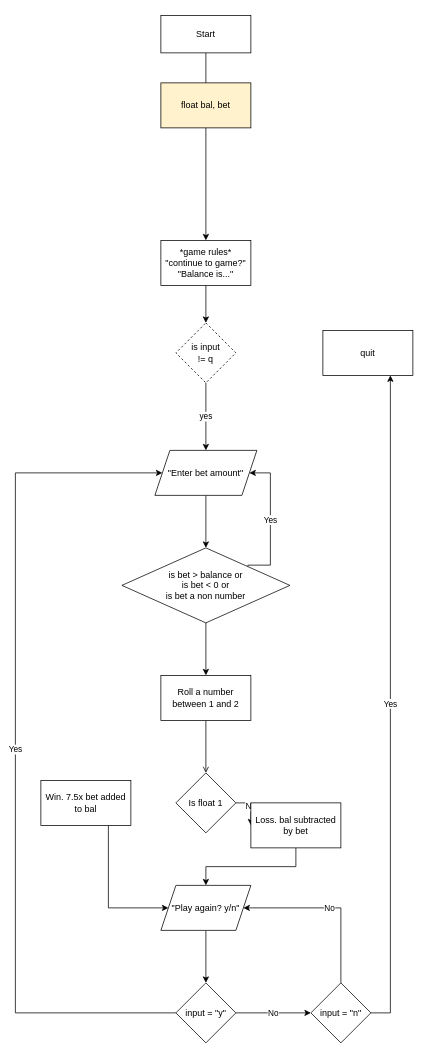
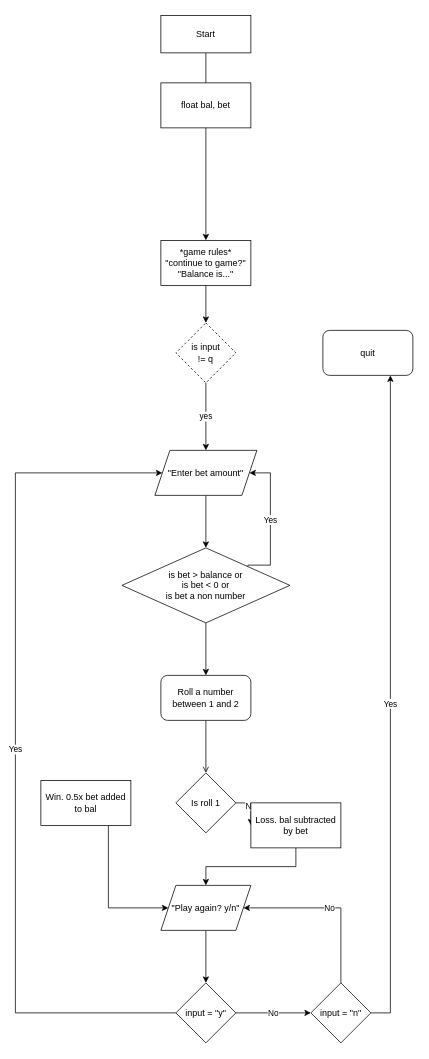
- <mxCell id="6" value="float bal, bet" style="rounded=0;whiteSpace=wrap;html=1;fillColor=#fff2cc;" parent="1" vertex="1"><mxGeometry x="214" y="110" width="120" height="60" as="geometry" /></mxCell>
+ <mxCell id="6" value="float bal, bet" style="rounded=0;whiteSpace=wrap;html=1;" parent="1" vertex="1"><mxGeometry x="214" y="110" width="120" height="60" as="geometry" /></mxCell>
- <mxCell id="11" value="quit" style="whiteSpace=wrap;html=1;" parent="1" vertex="1"><mxGeometry x="430" y="440" width="120" height="60" as="geometry" /></mxCell>
+ <mxCell id="11" value="quit" style="whiteSpace=wrap;html=1;rounded=1;" parent="1" vertex="1"><mxGeometry x="430" y="440" width="120" height="60" as="geometry" /></mxCell>
- <mxCell id="16" value="Roll a number between 1 and 2" style="whiteSpace=wrap;html=1;" parent="1" vertex="1"><mxGeometry x="214" y="900" width="120" height="60" as="geometry" /></mxCell>
+ <mxCell id="16" value="Roll a number between 1 and 2" style="whiteSpace=wrap;html=1;rounded=1;" parent="1" vertex="1"><mxGeometry x="214" y="900" width="120" height="60" as="geometry" /></mxCell>
- <mxCell id="20" value="Win. 7.5x bet added to bal" style="whiteSpace=wrap;html=1;" parent="1" vertex="1"><mxGeometry x="54" y="1040" width="120" height="60" as="geometry" /></mxCell>
+ <mxCell id="20" value="Win. 0.5x bet added to bal" style="whiteSpace=wrap;html=1;" parent="1" vertex="1"><mxGeometry x="54" y="1040" width="120" height="60" as="geometry" /></mxCell>
- <mxCell id="18" value="Is float 1" style="rhombus;whiteSpace=wrap;html=1;" parent="1" vertex="1"><mxGeometry x="234" y="1030" width="80" height="80" as="geometry" /></mxCell>
+ <mxCell id="18" value="Is roll 1" style="rhombus;whiteSpace=wrap;html=1;" parent="1" vertex="1"><mxGeometry x="234" y="1030" width="80" height="80" as="geometry" /></mxCell>
